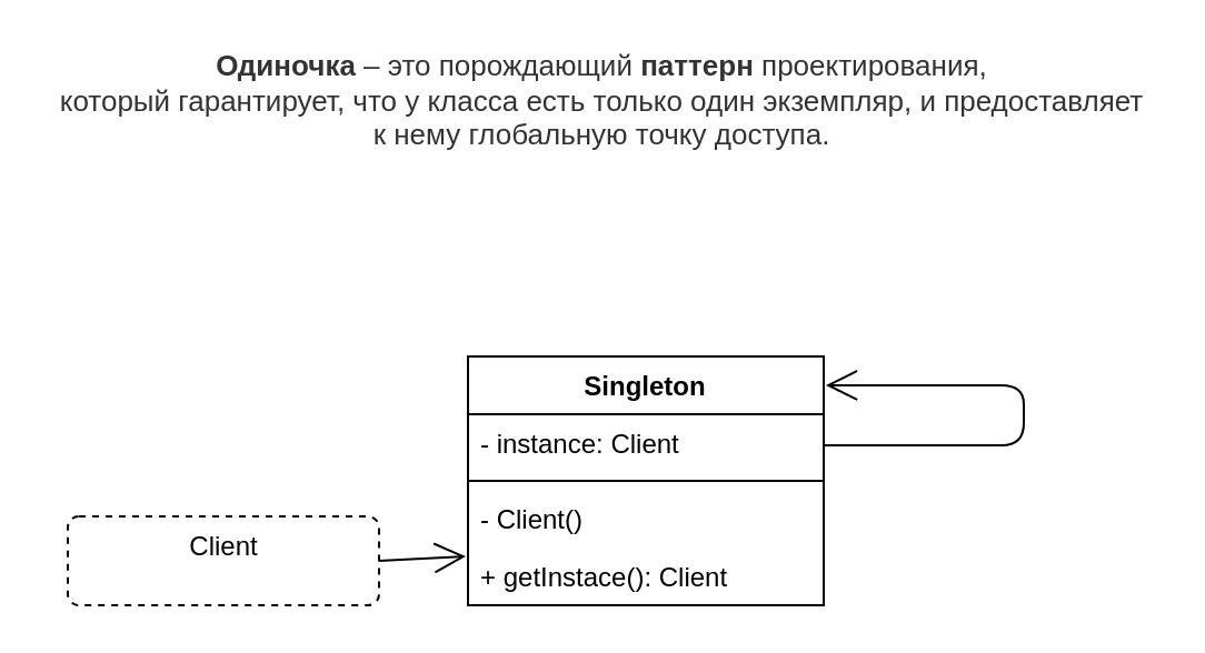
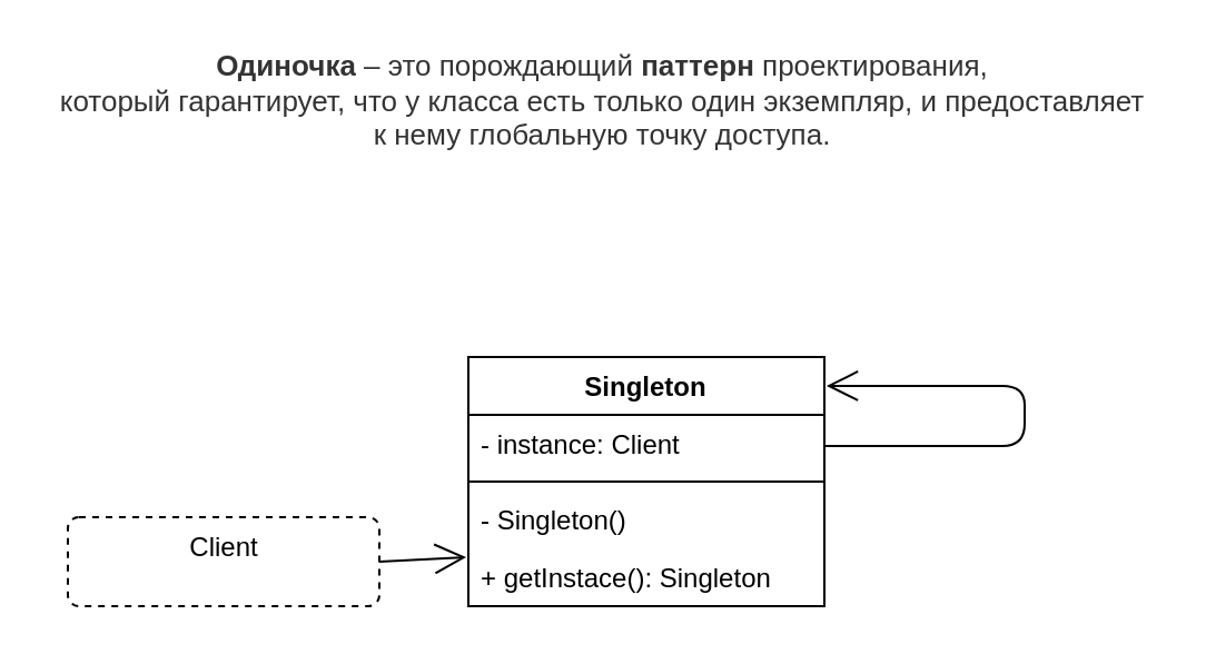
- <mxCell id="5" value="- Client()&#10;" style="text;strokeColor=none;fillColor=none;align=left;verticalAlign=top;spacingLeft=4;spacingRight=4;overflow=hidden;rotatable=0;points=[[0,0.5],[1,0.5]];portConstraint=eastwest;" vertex="1" parent="2"><mxGeometry y="60" width="160" height="26" as="geometry" /></mxCell>
+ <mxCell id="5" value="- Singleton()&#10;" style="text;strokeColor=none;fillColor=none;align=left;verticalAlign=top;spacingLeft=4;spacingRight=4;overflow=hidden;rotatable=0;points=[[0,0.5],[1,0.5]];portConstraint=eastwest;" vertex="1" parent="2"><mxGeometry y="60" width="160" height="26" as="geometry" /></mxCell>
- <mxCell id="6" value="+ getInstace(): Client" style="text;strokeColor=none;fillColor=none;align=left;verticalAlign=top;spacingLeft=4;spacingRight=4;overflow=hidden;rotatable=0;points=[[0,0.5],[1,0.5]];portConstraint=eastwest;" vertex="1" parent="2"><mxGeometry y="86" width="160" height="26" as="geometry" /></mxCell>
+ <mxCell id="6" value="+ getInstace(): Singleton" style="text;strokeColor=none;fillColor=none;align=left;verticalAlign=top;spacingLeft=4;spacingRight=4;overflow=hidden;rotatable=0;points=[[0,0.5],[1,0.5]];portConstraint=eastwest;" vertex="1" parent="2"><mxGeometry y="86" width="160" height="26" as="geometry" /></mxCell>
